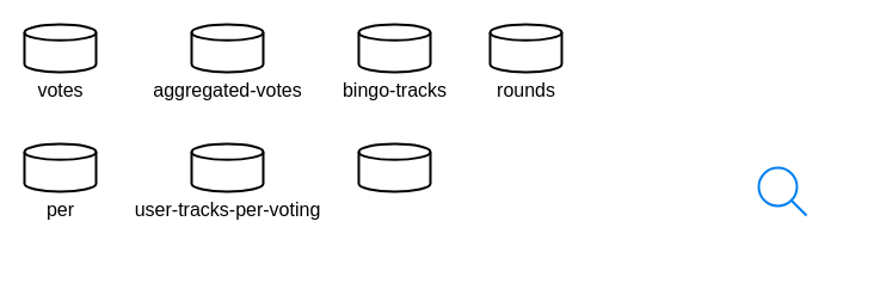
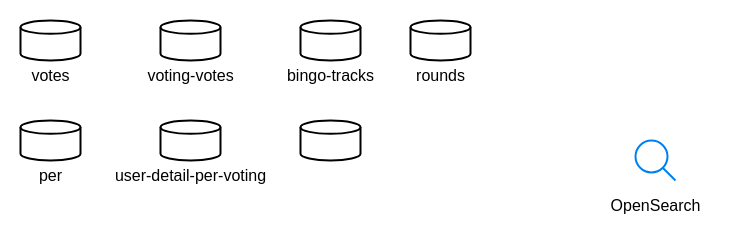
- <mxCell id="7" value="&lt;font style=&quot;font-size: 16px;&quot;&gt;aggregated-votes&lt;/font&gt;" style="text;html=1;align=center;verticalAlign=middle;resizable=0;points=[];autosize=1;strokeColor=none;fillColor=none;" vertex="1" parent="5"><mxGeometry x="-45" y="40" width="150" height="30" as="geometry" /></mxCell>
+ <mxCell id="7" value="&lt;font style=&quot;font-size: 16px;&quot;&gt;voting-votes&lt;/font&gt;" style="text;html=1;align=center;verticalAlign=middle;resizable=0;points=[];autosize=1;strokeColor=none;fillColor=none;" vertex="1" parent="5"><mxGeometry x="-45" y="40" width="150" height="30" as="geometry" /></mxCell>
- <mxCell id="19" value="&lt;font style=&quot;font-size: 16px;&quot;&gt;user-tracks-per-voting&lt;/font&gt;" style="text;html=1;align=center;verticalAlign=middle;resizable=0;points=[];autosize=1;strokeColor=none;fillColor=none;" vertex="1" parent="17"><mxGeometry x="-55" y="40" width="170" height="30" as="geometry" /></mxCell>
+ <mxCell id="19" value="&lt;font style=&quot;font-size: 16px;&quot;&gt;user-detail-per-voting&lt;/font&gt;" style="text;html=1;align=center;verticalAlign=middle;resizable=0;points=[];autosize=1;strokeColor=none;fillColor=none;" vertex="1" parent="17"><mxGeometry x="-55" y="40" width="170" height="30" as="geometry" /></mxCell>
+ <mxCell id="24" value="&lt;font style=&quot;font-size: 16px;&quot;&gt;OpenSearch&lt;/font&gt;" style="text;html=1;align=center;verticalAlign=middle;resizable=0;points=[];autosize=1;strokeColor=none;fillColor=none;" vertex="1" parent="22"><mxGeometry y="50" width="110" height="30" as="geometry" /></mxCell>
